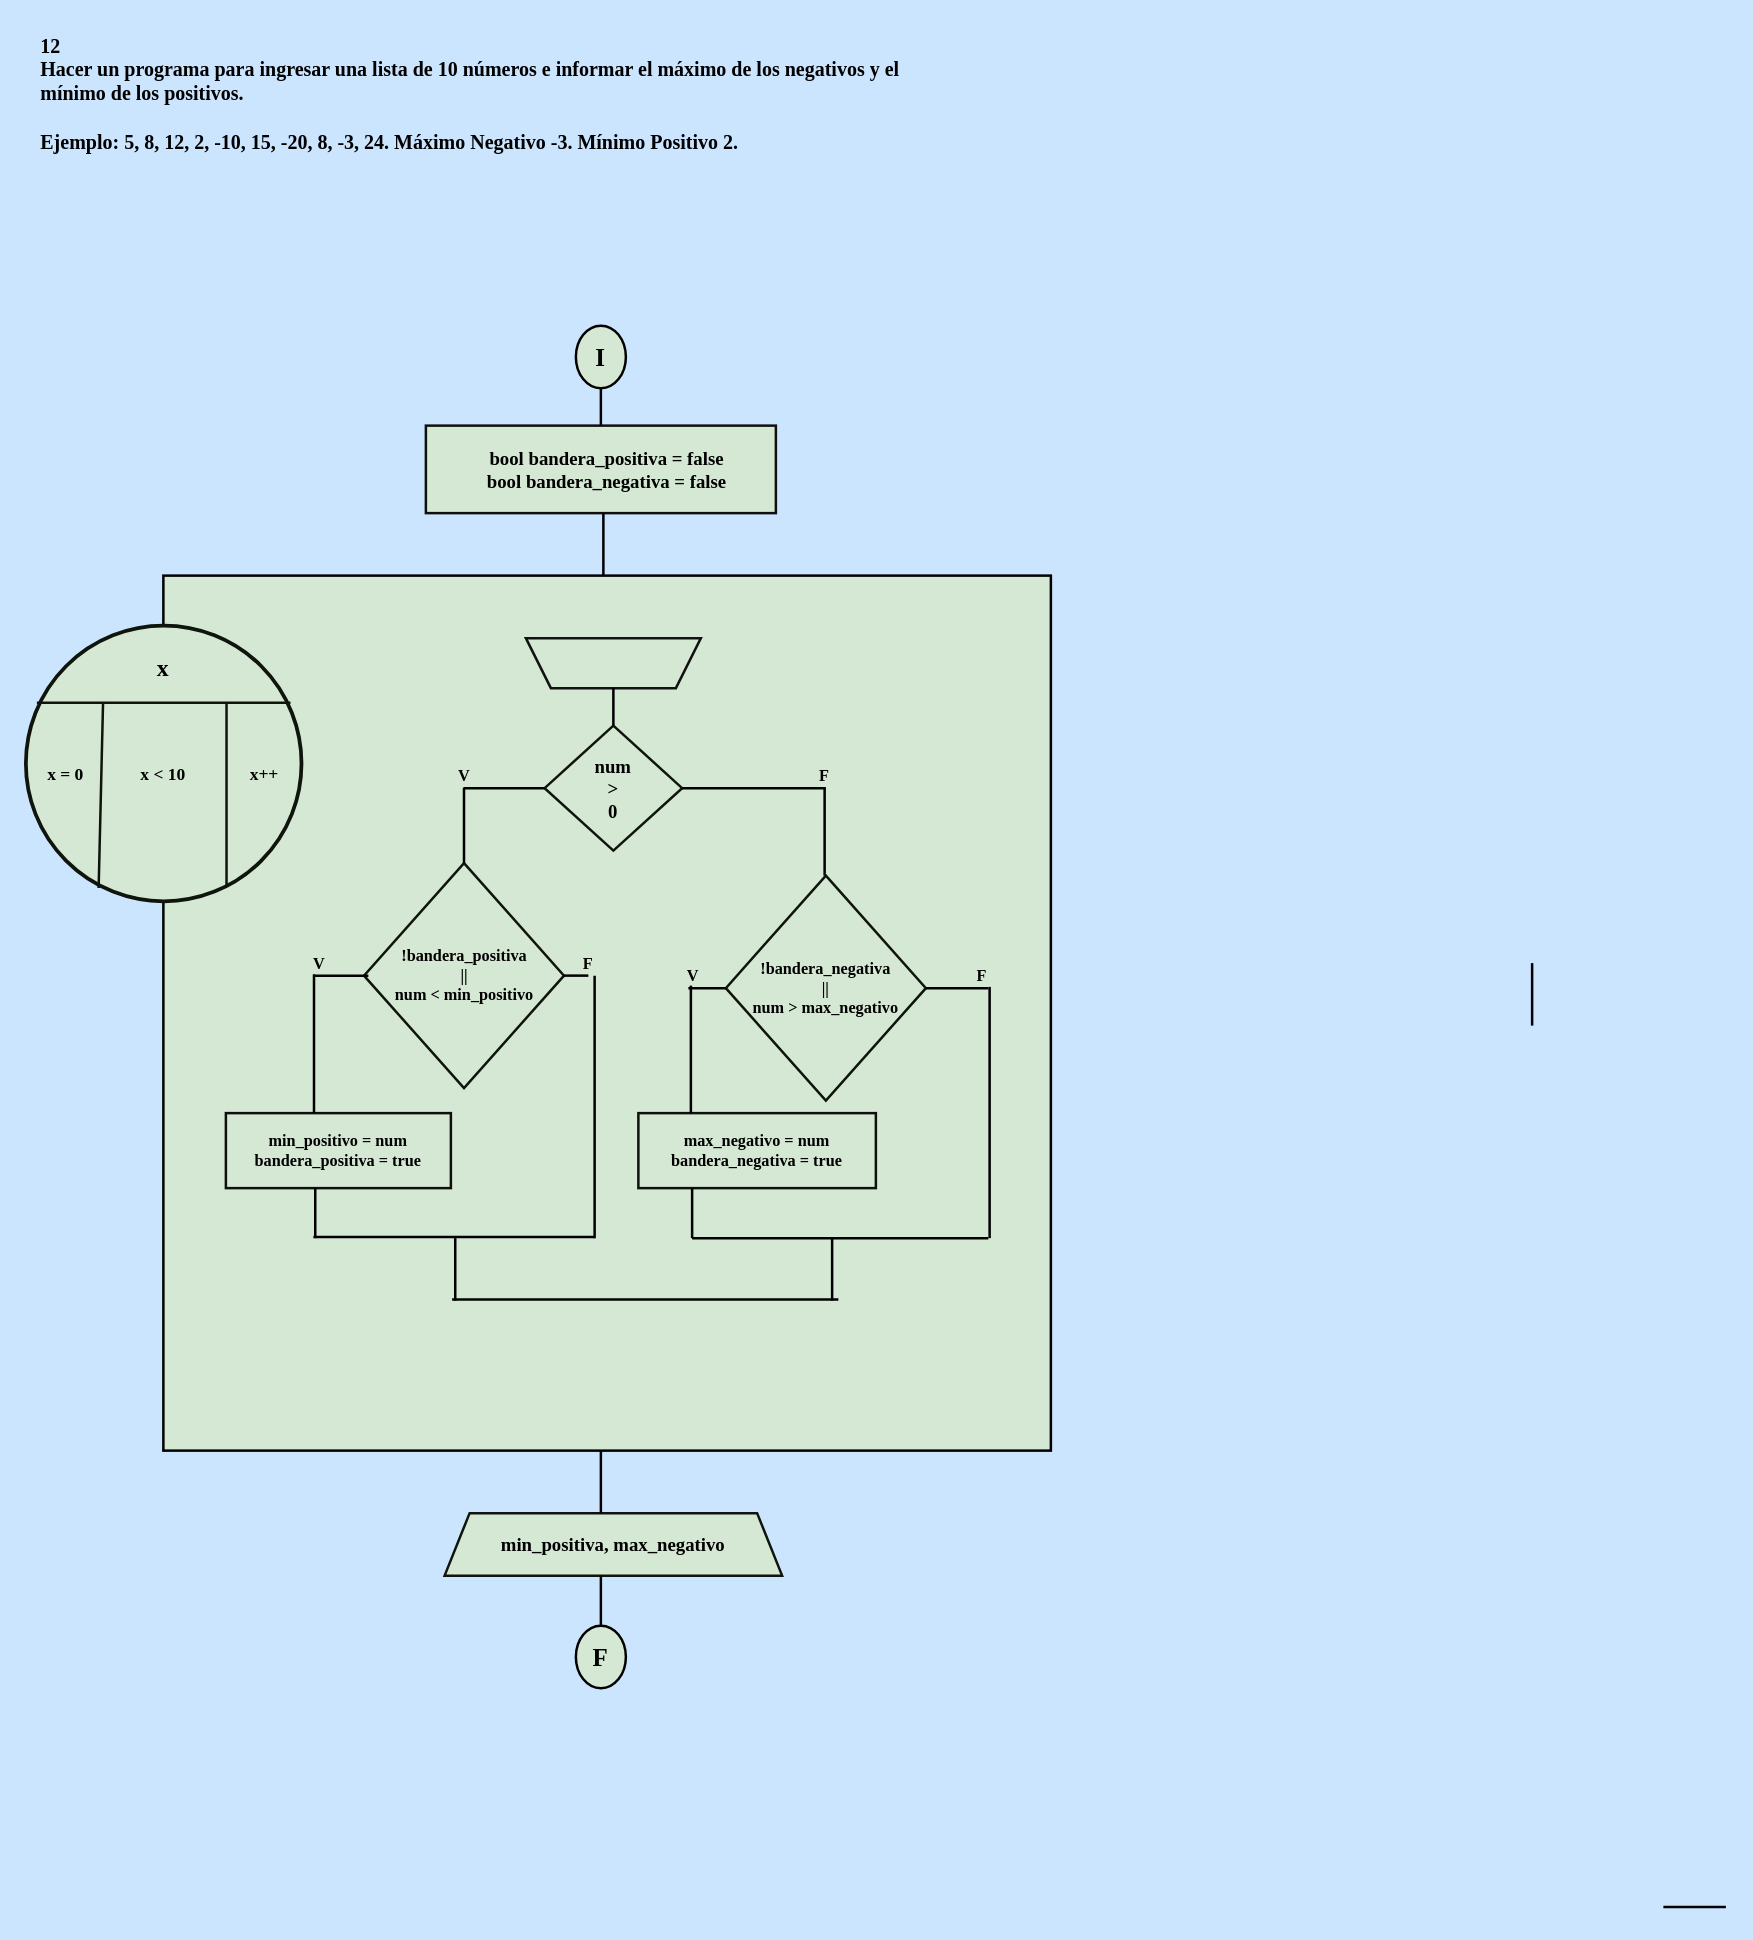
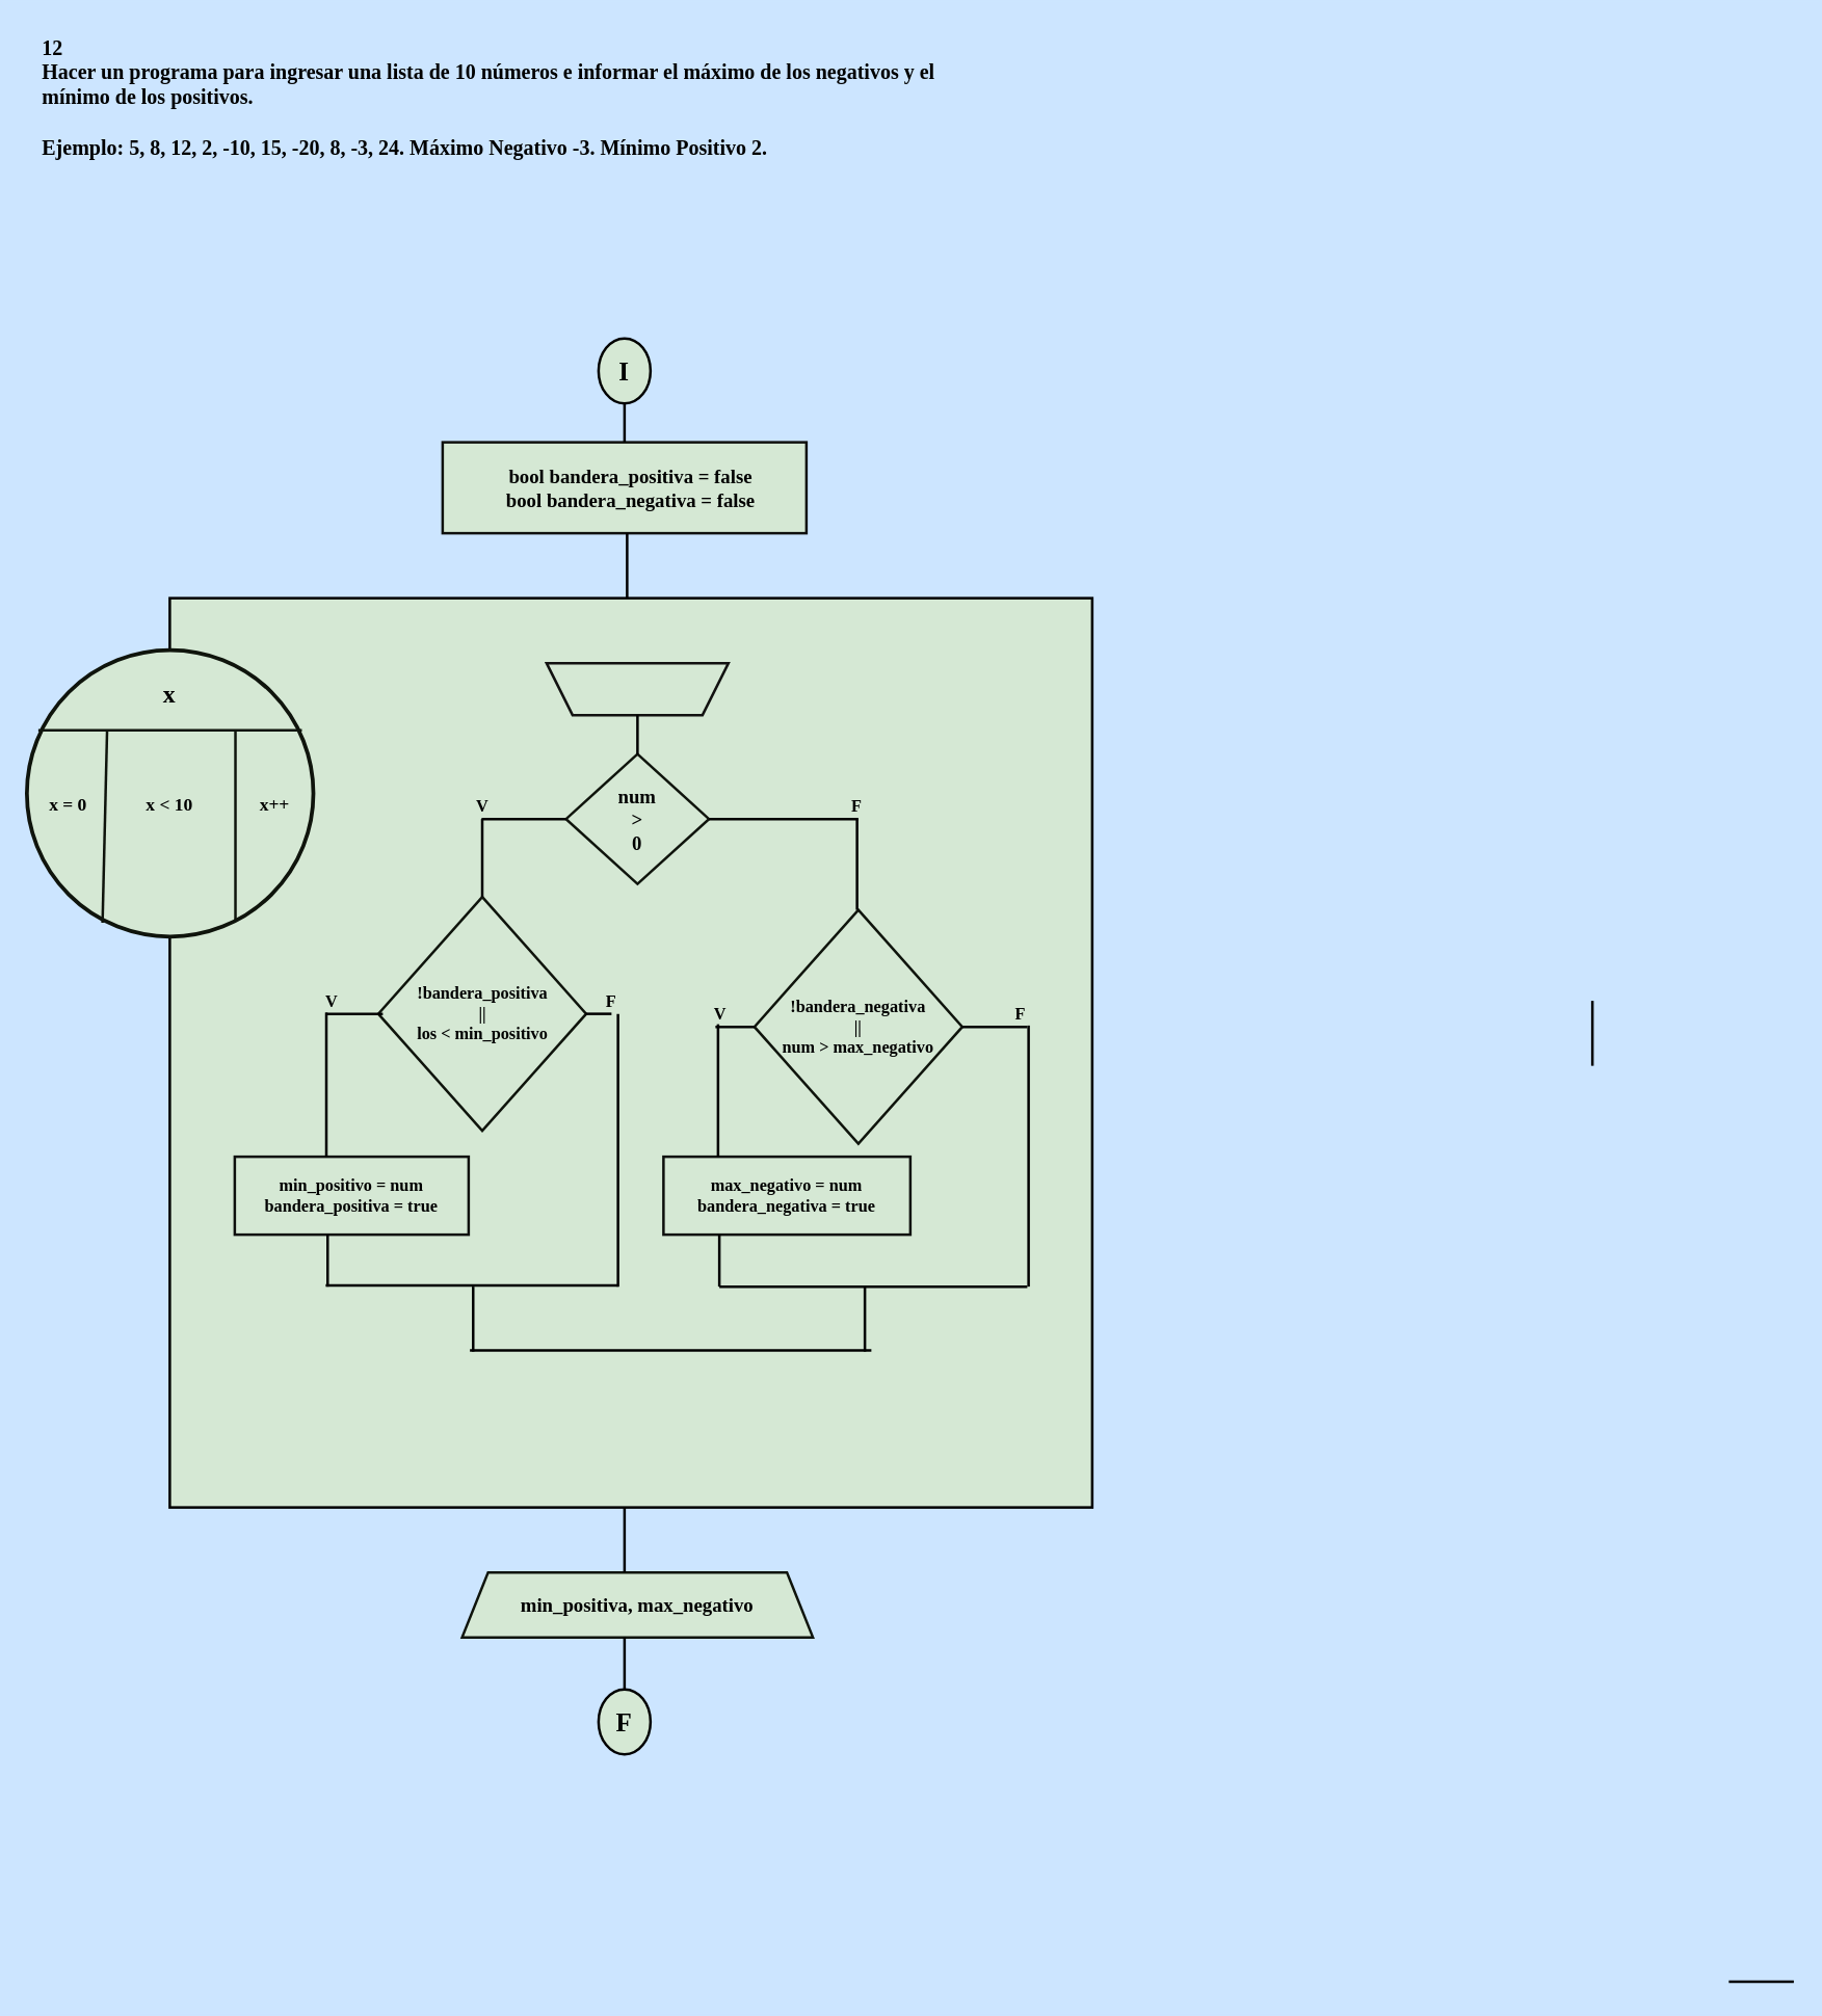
- <mxCell id="28" value="&lt;font style=&quot;font-size: 13px;&quot; face=&quot;Comic Sans MS&quot; color=&quot;#000000&quot;&gt;&lt;b style=&quot;&quot;&gt;!bandera_positiva&lt;/b&gt;&lt;/font&gt;&lt;div style=&quot;font-size: 13px;&quot;&gt;&lt;font style=&quot;font-size: 13px;&quot; face=&quot;Comic Sans MS&quot; color=&quot;#000000&quot;&gt;&lt;b style=&quot;&quot;&gt;||&lt;/b&gt;&lt;/font&gt;&lt;/div&gt;&lt;div style=&quot;font-size: 13px;&quot;&gt;&lt;font style=&quot;font-size: 13px;&quot; face=&quot;Comic Sans MS&quot; color=&quot;#000000&quot;&gt;&lt;b style=&quot;&quot;&gt;num &amp;lt; min_positivo&lt;/b&gt;&lt;/font&gt;&lt;/div&gt;" style="text;strokeColor=none;align=center;fillColor=none;html=1;verticalAlign=middle;whiteSpace=wrap;rounded=0;fontFamily=Architects Daughter;fontSource=https://fonts.googleapis.com/css?family=Architects+Daughter;" vertex="1" parent="26"><mxGeometry y="45" width="180" height="90" as="geometry" /></mxCell>
+ <mxCell id="28" value="&lt;font style=&quot;font-size: 13px;&quot; face=&quot;Comic Sans MS&quot; color=&quot;#000000&quot;&gt;&lt;b style=&quot;&quot;&gt;!bandera_positiva&lt;/b&gt;&lt;/font&gt;&lt;div style=&quot;font-size: 13px;&quot;&gt;&lt;font style=&quot;font-size: 13px;&quot; face=&quot;Comic Sans MS&quot; color=&quot;#000000&quot;&gt;&lt;b style=&quot;&quot;&gt;||&lt;/b&gt;&lt;/font&gt;&lt;/div&gt;&lt;div style=&quot;font-size: 13px;&quot;&gt;&lt;font style=&quot;font-size: 13px;&quot; face=&quot;Comic Sans MS&quot; color=&quot;#000000&quot;&gt;&lt;b style=&quot;&quot;&gt;los &amp;lt; min_positivo&lt;/b&gt;&lt;/font&gt;&lt;/div&gt;" style="text;strokeColor=none;align=center;fillColor=none;html=1;verticalAlign=middle;whiteSpace=wrap;rounded=0;fontFamily=Architects Daughter;fontSource=https://fonts.googleapis.com/css?family=Architects+Daughter;" vertex="1" parent="26"><mxGeometry y="45" width="180" height="90" as="geometry" /></mxCell>
